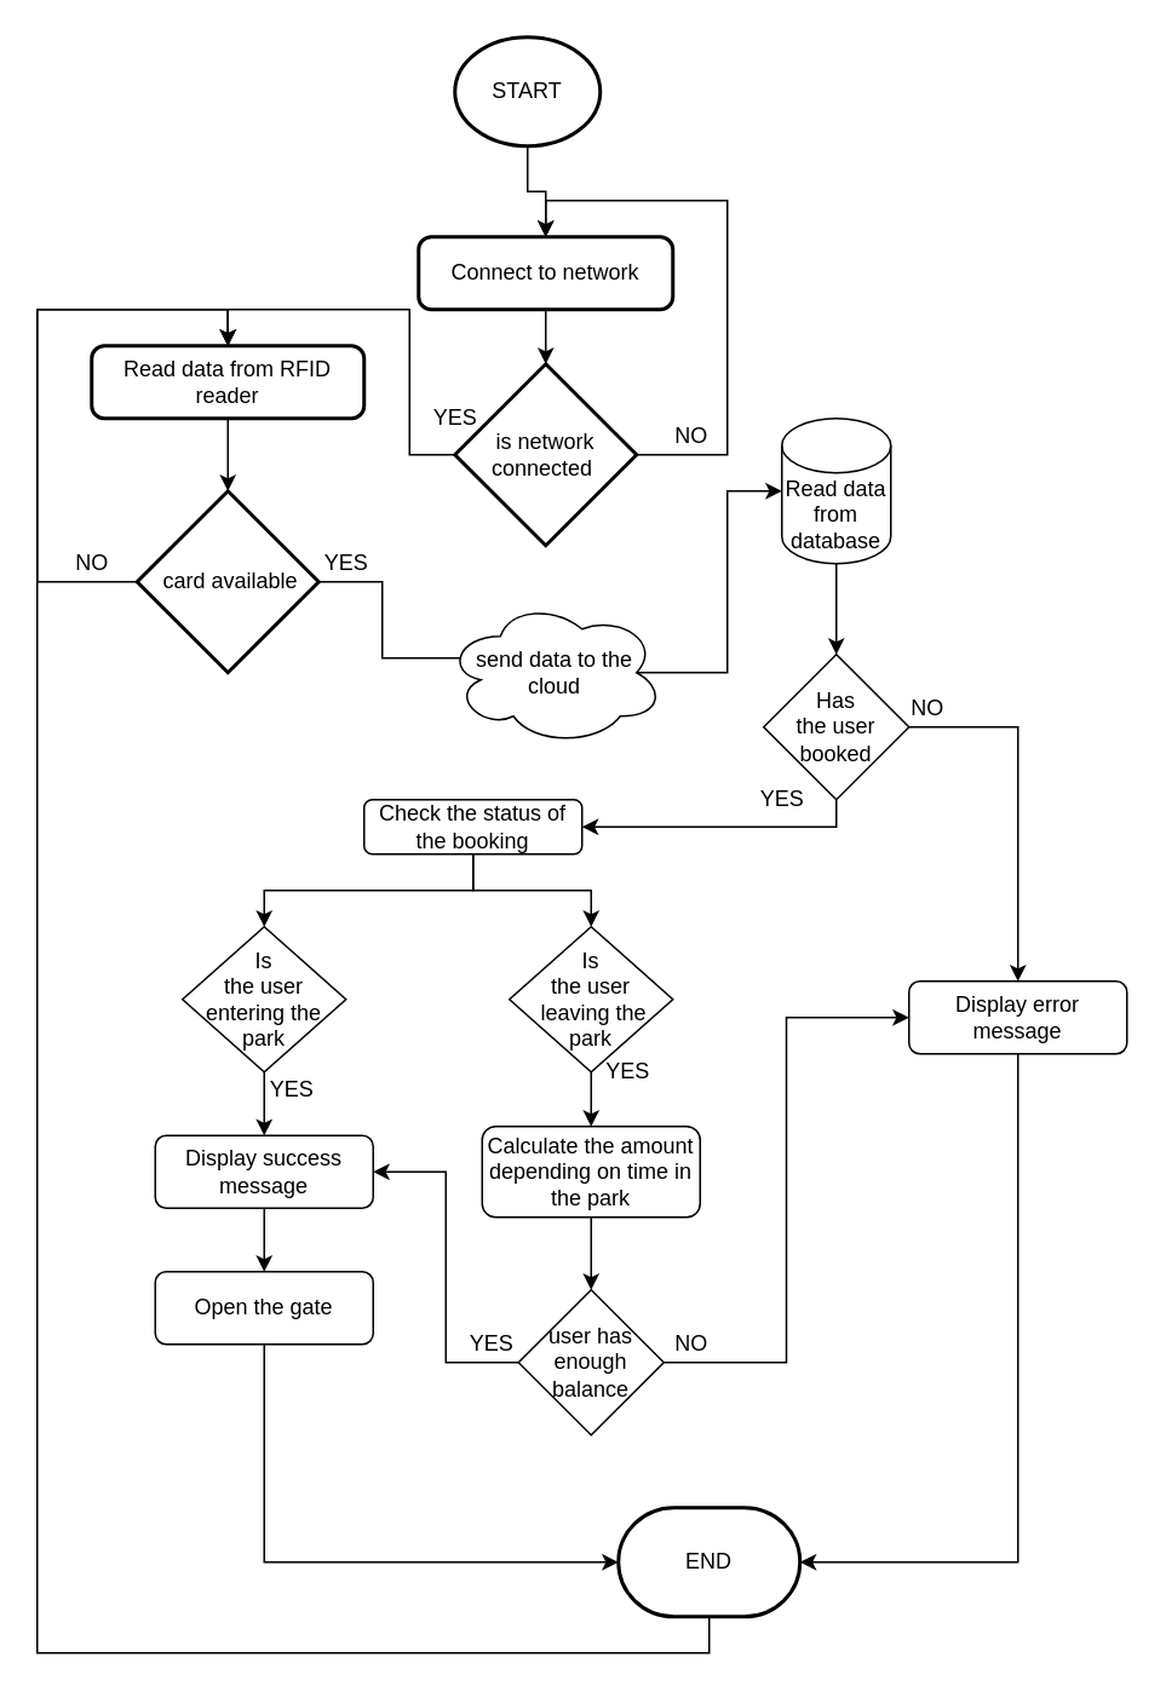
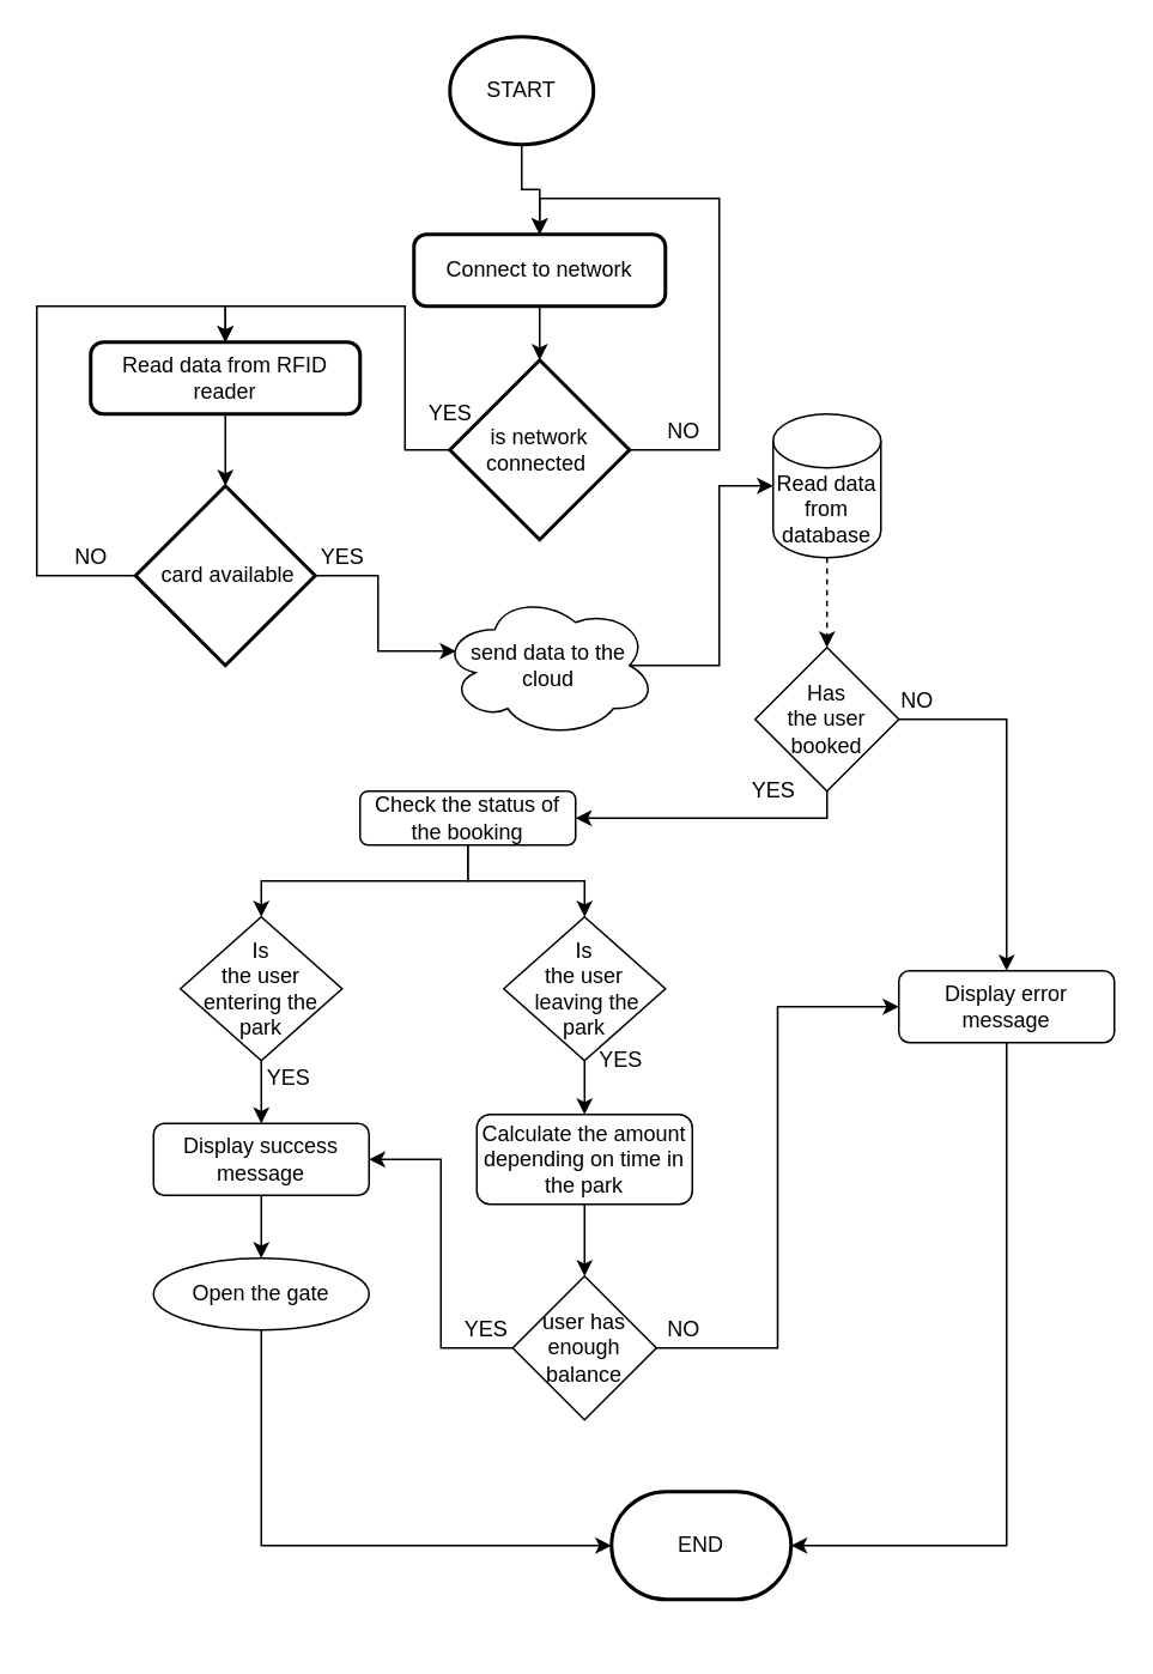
- <mxCell id="19" style="edgeStyle=orthogonalEdgeStyle;rounded=0;orthogonalLoop=1;jettySize=auto;html=1;entryX=0.5;entryY=0;entryDx=0;entryDy=0;" edge="1" parent="1" source="20" target="23"><mxGeometry relative="1" as="geometry" /></mxCell>
+ <mxCell id="19" style="edgeStyle=orthogonalEdgeStyle;rounded=0;orthogonalLoop=1;jettySize=auto;html=1;entryX=0.5;entryY=0;entryDx=0;entryDy=0;dashed=1;" edge="1" parent="1" source="20" target="23"><mxGeometry relative="1" as="geometry" /></mxCell>
- <mxCell id="13" style="edgeStyle=orthogonalEdgeStyle;rounded=0;orthogonalLoop=1;jettySize=auto;html=1;exitX=1;exitY=0.5;exitDx=0;exitDy=0;exitPerimeter=0;entryX=0.07;entryY=0.4;entryDx=0;entryDy=0;entryPerimeter=0;endArrow=none;" edge="1" parent="1" source="14" target="18"><mxGeometry relative="1" as="geometry" /></mxCell>
+ <mxCell id="13" style="edgeStyle=orthogonalEdgeStyle;rounded=0;orthogonalLoop=1;jettySize=auto;html=1;exitX=1;exitY=0.5;exitDx=0;exitDy=0;exitPerimeter=0;entryX=0.07;entryY=0.4;entryDx=0;entryDy=0;entryPerimeter=0;" edge="1" parent="1" source="14" target="18"><mxGeometry relative="1" as="geometry" /></mxCell>
- <mxCell id="39" value="Open the gate" style="rounded=1;whiteSpace=wrap;html=1;" vertex="1" parent="1"><mxGeometry x="85" y="700" width="120" height="40" as="geometry" /></mxCell>
+ <mxCell id="39" value="Open the gate" style="ellipse;whiteSpace=wrap;html=1;" vertex="1" parent="1"><mxGeometry x="85" y="700" width="120" height="40" as="geometry" /></mxCell>
- <mxCell id="40" style="edgeStyle=orthogonalEdgeStyle;rounded=0;orthogonalLoop=1;jettySize=auto;html=1;exitX=0.5;exitY=1;exitDx=0;exitDy=0;exitPerimeter=0;entryX=0.5;entryY=0;entryDx=0;entryDy=0;" edge="1" parent="1" source="41" target="11"><mxGeometry relative="1" as="geometry"><mxPoint x="-20" y="400" as="targetPoint" /><Array as="points"><mxPoint x="390" y="910" /><mxPoint x="20" y="910" /><mxPoint x="20" y="170" /><mxPoint x="125" y="170" /></Array></mxGeometry></mxCell>
